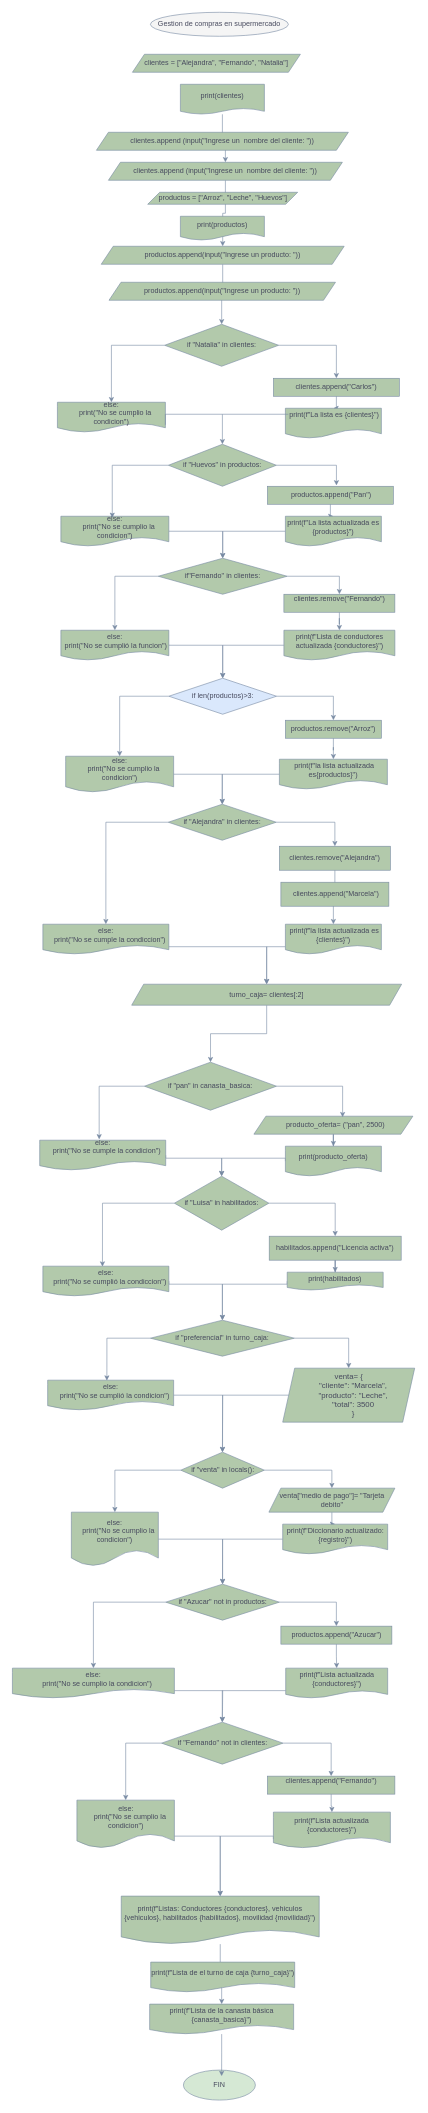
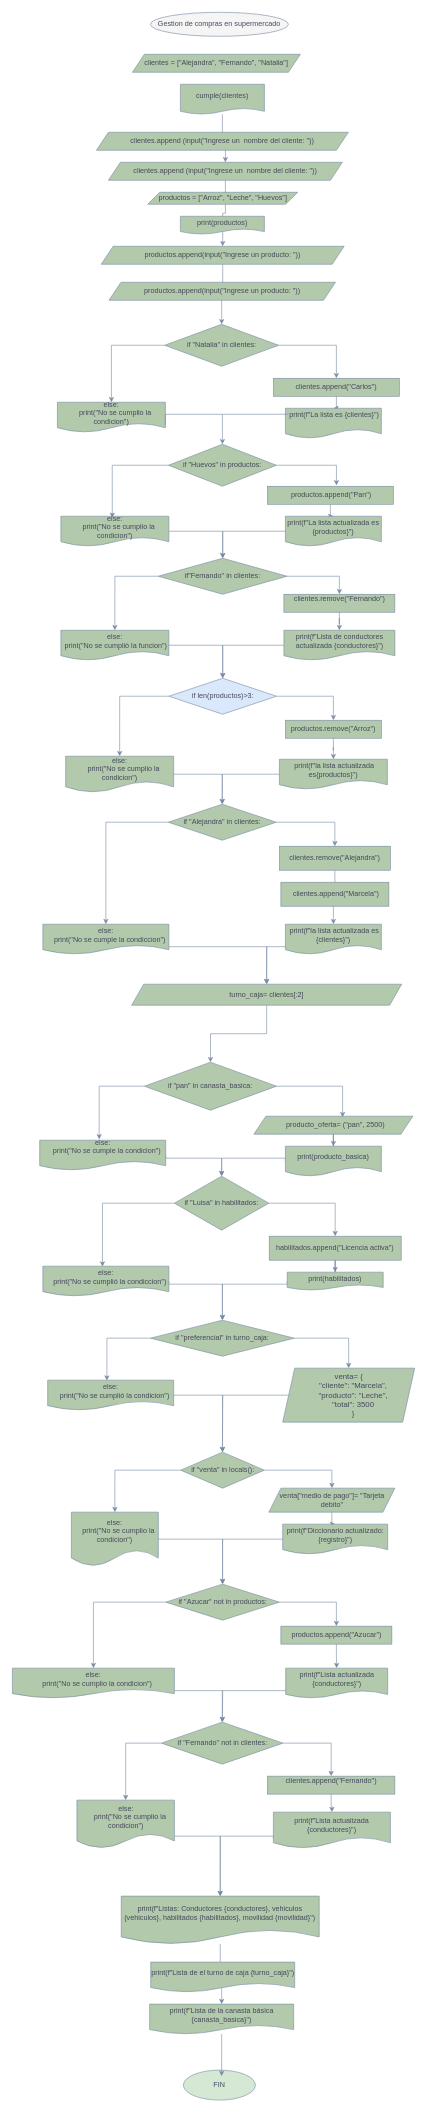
- <mxCell id="5" value="print(clientes)" style="shape=document;whiteSpace=wrap;html=1;boundedLbl=1;size=0.2;labelBackgroundColor=none;fillColor=#B2C9AB;strokeColor=#788AA3;fontColor=#46495D;rounded=0;" parent="1" vertex="1"><mxGeometry x="300" y="140" width="140" height="50" as="geometry" /></mxCell>
+ <mxCell id="5" value="cumple(clientes)" style="shape=document;whiteSpace=wrap;html=1;boundedLbl=1;size=0.2;labelBackgroundColor=none;fillColor=#B2C9AB;strokeColor=#788AA3;fontColor=#46495D;rounded=0;" parent="1" vertex="1"><mxGeometry x="300" y="140" width="140" height="50" as="geometry" /></mxCell>
- <mxCell id="10" value="&lt;div&gt;print(productos)&lt;/div&gt;" style="shape=document;whiteSpace=wrap;html=1;boundedLbl=1;labelBackgroundColor=none;fillColor=#B2C9AB;strokeColor=#788AA3;fontColor=#46495D;rounded=0;" parent="1" vertex="1"><mxGeometry x="300" y="360" width="140" height="40" as="geometry" /></mxCell>
+ <mxCell id="10" value="&lt;div&gt;print(productos)&lt;/div&gt;" style="shape=document;whiteSpace=wrap;html=1;boundedLbl=1;labelBackgroundColor=none;fillColor=#B2C9AB;strokeColor=#788AA3;fontColor=#46495D;rounded=0;" parent="1" vertex="1"><mxGeometry x="300" y="360" width="140" height="30" as="geometry" /></mxCell>
- <mxCell id="62" value="&lt;div&gt;print(producto_oferta)&lt;/div&gt;" style="shape=document;whiteSpace=wrap;html=1;boundedLbl=1;labelBackgroundColor=none;fillColor=#B2C9AB;strokeColor=#788AA3;fontColor=#46495D;rounded=0;" parent="1" vertex="1"><mxGeometry x="475" y="1910" width="160" height="50" as="geometry" /></mxCell>
+ <mxCell id="62" value="&lt;div&gt;print(producto_basica)&lt;/div&gt;" style="shape=document;whiteSpace=wrap;html=1;boundedLbl=1;labelBackgroundColor=none;fillColor=#B2C9AB;strokeColor=#788AA3;fontColor=#46495D;rounded=0;" parent="1" vertex="1"><mxGeometry x="475" y="1910" width="160" height="50" as="geometry" /></mxCell>
